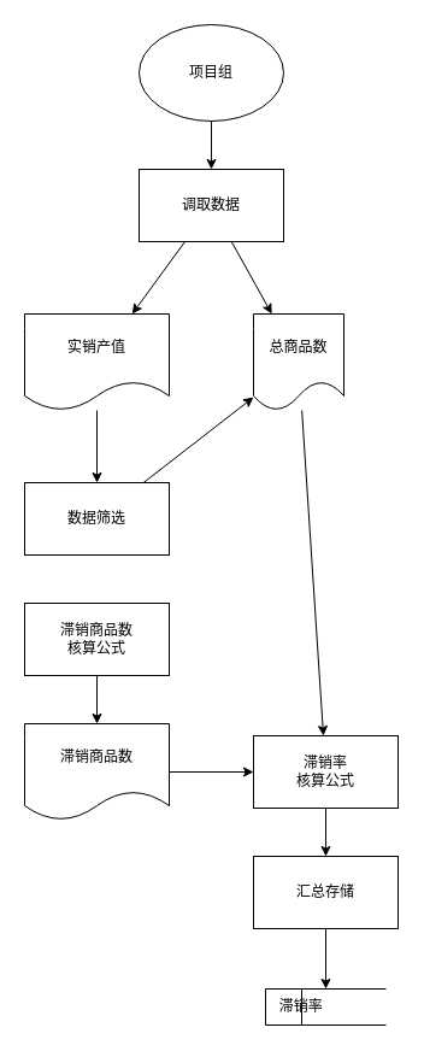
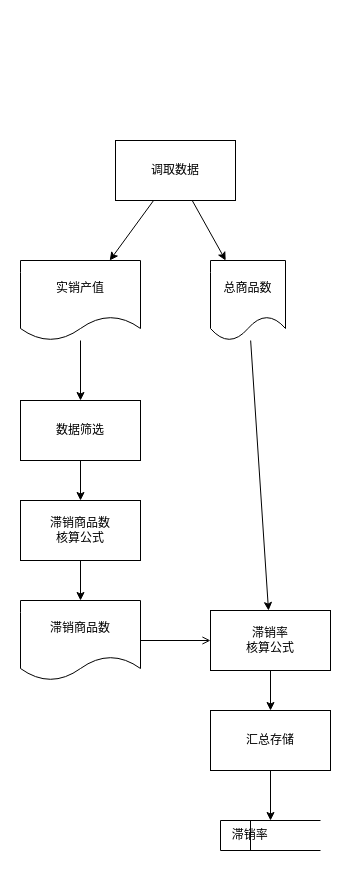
- <mxCell id="2" value="项目组" style="ellipse;whiteSpace=wrap;html=1;" vertex="1" parent="1"><mxGeometry x="115" y="20" width="120" height="80" as="geometry" /></mxCell>
- <mxCell id="11" value="" style="endArrow=classic;html=1;rounded=0;" edge="1" parent="1" source="2" target="10"><mxGeometry width="50" height="50" relative="1" as="geometry"><mxPoint x="90" y="350" as="sourcePoint" /><mxPoint x="90" y="410" as="targetPoint" /></mxGeometry></mxCell>
- <mxCell id="9" value="" style="endArrow=classic;html=1;rounded=0;" edge="1" parent="1" source="6" target="4"><mxGeometry width="50" height="50" relative="1" as="geometry"><mxPoint x="90" y="350" as="sourcePoint" /><mxPoint x="90" y="410" as="targetPoint" /></mxGeometry></mxCell>
+ <mxCell id="9" value="" style="endArrow=classic;html=1;rounded=0;" edge="1" parent="1" source="6" target="14"><mxGeometry width="50" height="50" relative="1" as="geometry"><mxPoint x="90" y="350" as="sourcePoint" /><mxPoint x="90" y="410" as="targetPoint" /></mxGeometry></mxCell>
- <mxCell id="17" value="" style="endArrow=classic;html=1;rounded=0;" edge="1" parent="1" source="8" target="16"><mxGeometry width="50" height="50" relative="1" as="geometry"><mxPoint x="90" y="570" as="sourcePoint" /><mxPoint x="90" y="610" as="targetPoint" /></mxGeometry></mxCell>
+ <mxCell id="17" value="" style="endArrow=open;html=1;rounded=0;" edge="1" parent="1" source="8" target="16"><mxGeometry width="50" height="50" relative="1" as="geometry"><mxPoint x="90" y="570" as="sourcePoint" /><mxPoint x="90" y="610" as="targetPoint" /></mxGeometry></mxCell>
